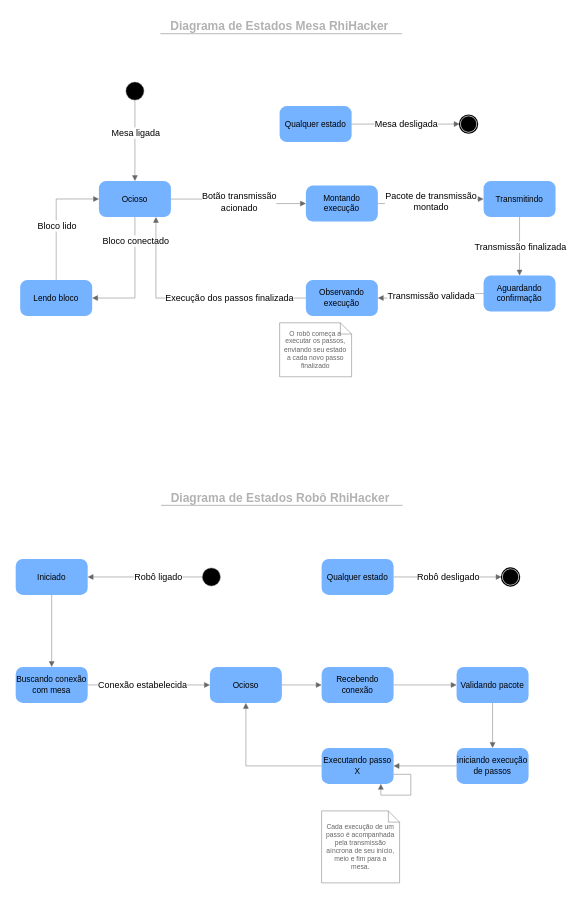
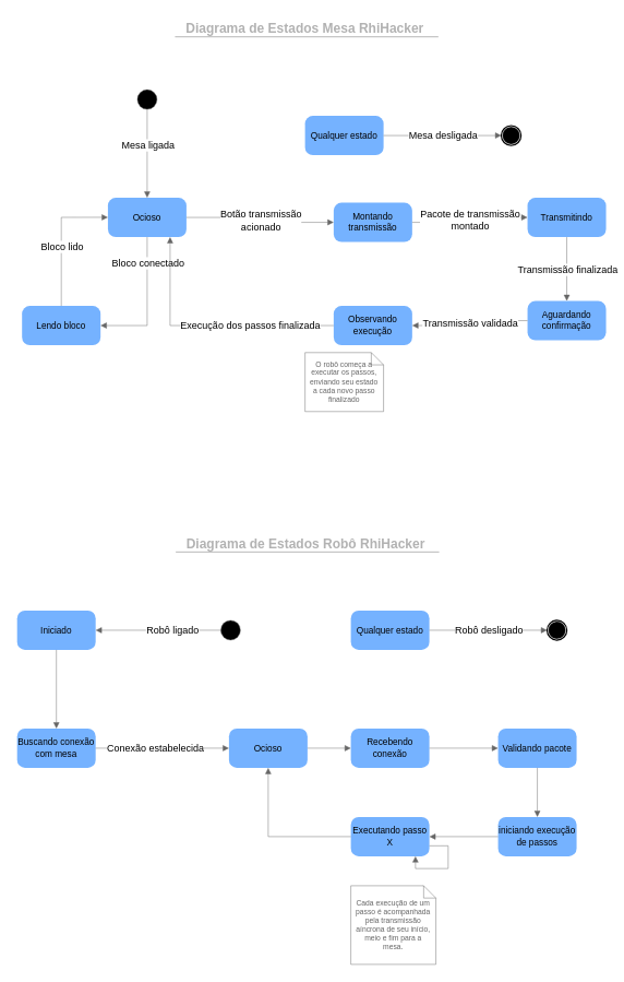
- <mxCell id="13" value="Montando execução" style="html=1;whiteSpace=wrap;rounded=1;arcSize=20;fontSize=11;spacing=0;strokeOpacity=0;fillOpacity=100;fillColor=#75b2ff;strokeWidth=0.6;" vertex="1" parent="1"><mxGeometry x="407" y="247" width="96" height="48" as="geometry" /></mxCell>
+ <mxCell id="13" value="Montando transmissão" style="html=1;whiteSpace=wrap;rounded=1;arcSize=20;fontSize=11;spacing=0;strokeOpacity=0;fillOpacity=100;fillColor=#75b2ff;strokeWidth=0.6;" vertex="1" parent="1"><mxGeometry x="407" y="247" width="96" height="48" as="geometry" /></mxCell>
